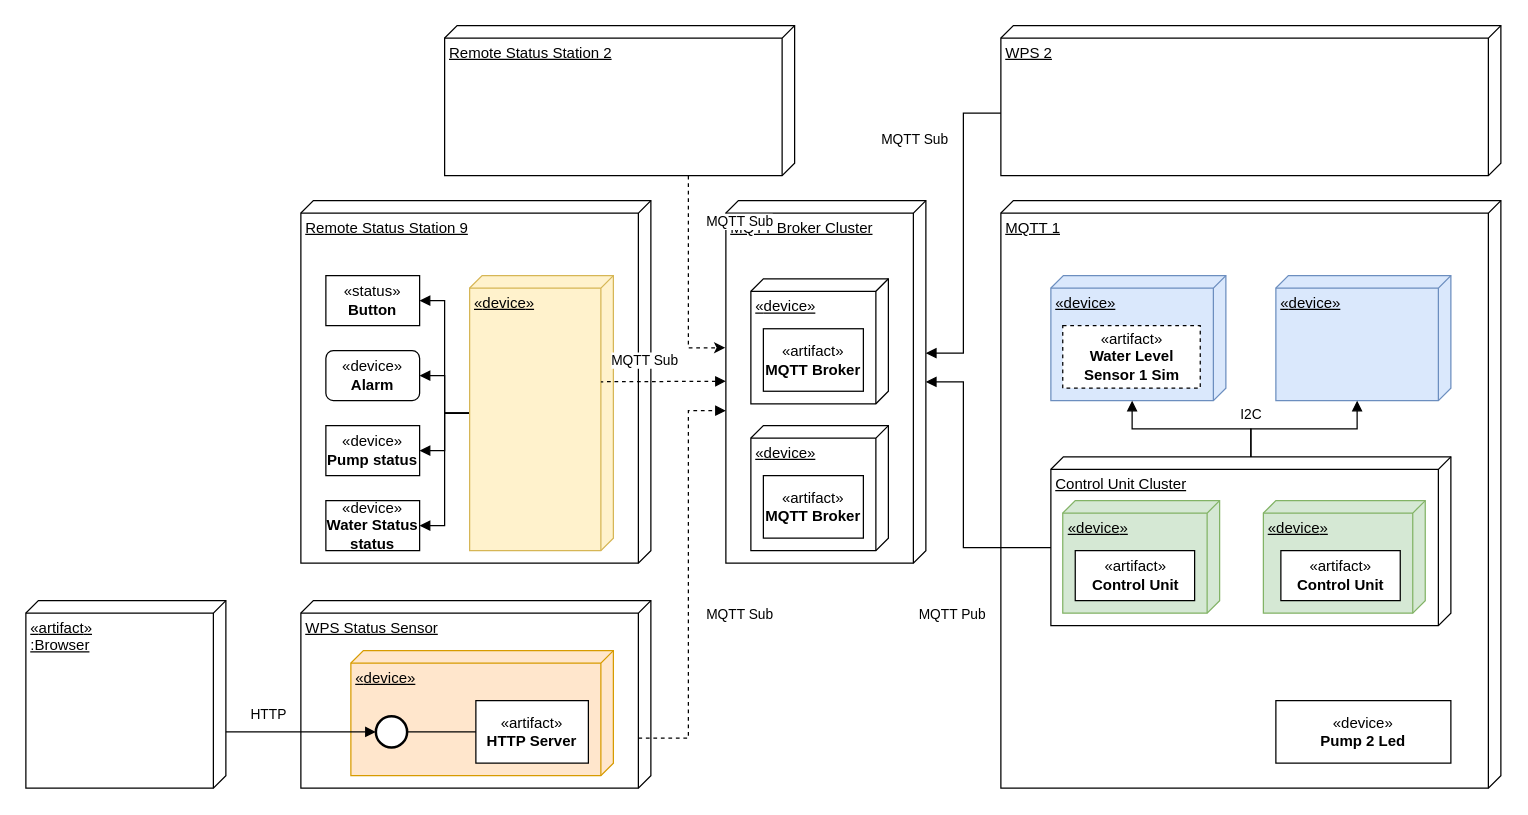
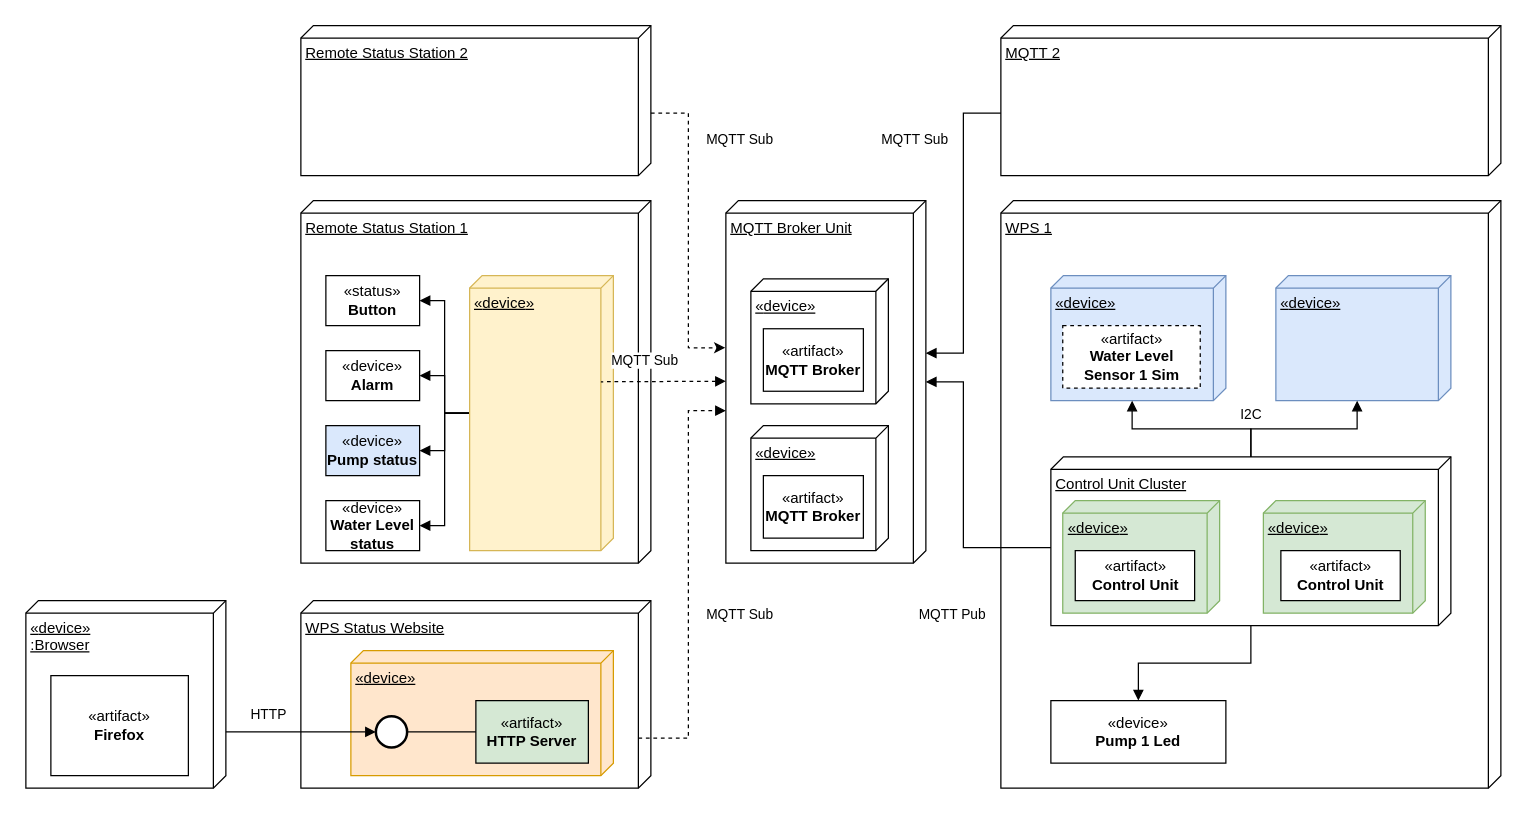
- <mxCell id="12" value="WPS 2" style="verticalAlign=top;align=left;spacingTop=8;spacingLeft=2;spacingRight=12;shape=cube;size=10;direction=south;fontStyle=4;html=1;whiteSpace=wrap;" parent="1" vertex="1"><mxGeometry x="800" y="20" width="400" height="120" as="geometry" /></mxCell>
+ <mxCell id="12" value="MQTT 2" style="verticalAlign=top;align=left;spacingTop=8;spacingLeft=2;spacingRight=12;shape=cube;size=10;direction=south;fontStyle=4;html=1;whiteSpace=wrap;" parent="1" vertex="1"><mxGeometry x="800" y="20" width="400" height="120" as="geometry" /></mxCell>
- <mxCell id="25" value="Remote Status Station 2" style="verticalAlign=top;align=left;spacingTop=8;spacingLeft=2;spacingRight=12;shape=cube;size=10;direction=south;fontStyle=4;html=1;whiteSpace=wrap;" parent="1" vertex="1"><mxGeometry x="355" y="20" width="280" height="120" as="geometry" /></mxCell>
+ <mxCell id="25" value="Remote Status Station 2" style="verticalAlign=top;align=left;spacingTop=8;spacingLeft=2;spacingRight=12;shape=cube;size=10;direction=south;fontStyle=4;html=1;whiteSpace=wrap;" parent="1" vertex="1"><mxGeometry x="240" y="20" width="280" height="120" as="geometry" /></mxCell>
- <mxCell id="3" value="Remote Status Station 9" style="verticalAlign=top;align=left;spacingTop=8;spacingLeft=2;spacingRight=12;shape=cube;size=10;direction=south;fontStyle=4;html=1;whiteSpace=wrap;" parent="1" vertex="1"><mxGeometry x="240" y="160" width="280" height="290" as="geometry" /></mxCell>
+ <mxCell id="3" value="Remote Status Station 1" style="verticalAlign=top;align=left;spacingTop=8;spacingLeft=2;spacingRight=12;shape=cube;size=10;direction=south;fontStyle=4;html=1;whiteSpace=wrap;" parent="1" vertex="1"><mxGeometry x="240" y="160" width="280" height="290" as="geometry" /></mxCell>
- <mxCell id="2" value="MQTT Broker Cluster" style="verticalAlign=top;align=left;spacingTop=8;spacingLeft=2;spacingRight=12;shape=cube;size=10;direction=south;fontStyle=4;html=1;whiteSpace=wrap;" parent="1" vertex="1"><mxGeometry x="580" y="160" width="160" height="290" as="geometry" /></mxCell>
+ <mxCell id="2" value="MQTT Broker Unit" style="verticalAlign=top;align=left;spacingTop=8;spacingLeft=2;spacingRight=12;shape=cube;size=10;direction=south;fontStyle=4;html=1;whiteSpace=wrap;" parent="1" vertex="1"><mxGeometry x="580" y="160" width="160" height="290" as="geometry" /></mxCell>
- <mxCell id="4" value="MQTT 1" style="verticalAlign=top;align=left;spacingTop=8;spacingLeft=2;spacingRight=12;shape=cube;size=10;direction=south;fontStyle=4;html=1;whiteSpace=wrap;" parent="1" vertex="1"><mxGeometry x="800" y="160" width="400" height="470" as="geometry" /></mxCell>
+ <mxCell id="4" value="WPS 1" style="verticalAlign=top;align=left;spacingTop=8;spacingLeft=2;spacingRight=12;shape=cube;size=10;direction=south;fontStyle=4;html=1;whiteSpace=wrap;" parent="1" vertex="1"><mxGeometry x="800" y="160" width="400" height="470" as="geometry" /></mxCell>
- <mxCell id="23" value="«device»&lt;br&gt;&lt;b&gt;Alarm&lt;/b&gt;" style="html=1;whiteSpace=wrap;rounded=1;" parent="1" vertex="1"><mxGeometry x="260" y="280" width="75" height="40" as="geometry" /></mxCell>
+ <mxCell id="23" value="«device»&lt;br&gt;&lt;b&gt;Alarm&lt;/b&gt;" style="html=1;whiteSpace=wrap;" parent="1" vertex="1"><mxGeometry x="260" y="280" width="75" height="40" as="geometry" /></mxCell>
- <mxCell id="22" value="«device»&lt;br&gt;&lt;b&gt;Pump status&lt;/b&gt;" style="html=1;whiteSpace=wrap;" parent="1" vertex="1"><mxGeometry x="260" y="340" width="75" height="40" as="geometry" /></mxCell>
+ <mxCell id="22" value="«device»&lt;br&gt;&lt;b&gt;Pump status&lt;/b&gt;" style="html=1;whiteSpace=wrap;fillColor=#dae8fc;" parent="1" vertex="1"><mxGeometry x="260" y="340" width="75" height="40" as="geometry" /></mxCell>
- <mxCell id="21" value="«device»&lt;br&gt;&lt;b&gt;Water Status status&lt;/b&gt;" style="html=1;whiteSpace=wrap;" parent="1" vertex="1"><mxGeometry x="260" y="400" width="75" height="40" as="geometry" /></mxCell>
+ <mxCell id="21" value="«device»&lt;br&gt;&lt;b&gt;Water Level status&lt;/b&gt;" style="html=1;whiteSpace=wrap;" parent="1" vertex="1"><mxGeometry x="260" y="400" width="75" height="40" as="geometry" /></mxCell>
- <mxCell id="26" value="WPS Status Sensor" style="verticalAlign=top;align=left;spacingTop=8;spacingLeft=2;spacingRight=12;shape=cube;size=10;direction=south;fontStyle=4;html=1;whiteSpace=wrap;" parent="1" vertex="1"><mxGeometry x="240" y="480" width="280" height="150" as="geometry" /></mxCell>
+ <mxCell id="26" value="WPS Status Website" style="verticalAlign=top;align=left;spacingTop=8;spacingLeft=2;spacingRight=12;shape=cube;size=10;direction=south;fontStyle=4;html=1;whiteSpace=wrap;" parent="1" vertex="1"><mxGeometry x="240" y="480" width="280" height="150" as="geometry" /></mxCell>
- <mxCell id="29" value="«&lt;span style=&quot;border-color: var(--border-color); color: rgb(0, 0, 0); background-color: initial;&quot;&gt;artifact&lt;/span&gt;&lt;span style=&quot;color: rgb(0, 0, 0);&quot;&gt;»&lt;br&gt;:Browser&lt;br&gt;&lt;/span&gt;" style="verticalAlign=top;align=left;spacingTop=8;spacingLeft=2;spacingRight=12;shape=cube;size=10;direction=south;fontStyle=4;html=1;whiteSpace=wrap;" parent="1" vertex="1"><mxGeometry x="20" y="480" width="160" height="150" as="geometry" /></mxCell>
+ <mxCell id="29" value="«&lt;span style=&quot;border-color: var(--border-color); color: rgb(0, 0, 0); background-color: initial;&quot;&gt;device&lt;/span&gt;&lt;span style=&quot;color: rgb(0, 0, 0);&quot;&gt;»&lt;br&gt;:Browser&lt;br&gt;&lt;/span&gt;" style="verticalAlign=top;align=left;spacingTop=8;spacingLeft=2;spacingRight=12;shape=cube;size=10;direction=south;fontStyle=4;html=1;whiteSpace=wrap;" parent="1" vertex="1"><mxGeometry x="20" y="480" width="160" height="150" as="geometry" /></mxCell>
+ <mxCell id="5" style="edgeStyle=orthogonalEdgeStyle;rounded=0;orthogonalLoop=1;jettySize=auto;html=1;endArrow=block;endFill=1;" parent="1" source="6" target="10" edge="1"><mxGeometry relative="1" as="geometry" /></mxCell>
+ <mxCell id="30" value="«artifact»&lt;br&gt;&lt;b&gt;Firefox&lt;/b&gt;" style="html=1;whiteSpace=wrap;" parent="1" vertex="1"><mxGeometry x="40" y="540" width="110" height="80" as="geometry" /></mxCell>
- <mxCell id="28" value="«artifact»&lt;br&gt;&lt;b&gt;HTTP Server&lt;/b&gt;" style="html=1;whiteSpace=wrap;" parent="1" vertex="1"><mxGeometry x="380" y="560" width="90" height="50" as="geometry" /></mxCell>
+ <mxCell id="28" value="«artifact»&lt;br&gt;&lt;b&gt;HTTP Server&lt;/b&gt;" style="html=1;whiteSpace=wrap;fillColor=#d5e8d4;" parent="1" vertex="1"><mxGeometry x="380" y="560" width="90" height="50" as="geometry" /></mxCell>
+ <mxCell id="10" value="«device»&lt;br&gt;&lt;b&gt;Pump 1 Led&lt;/b&gt;" style="html=1;whiteSpace=wrap;" parent="1" vertex="1"><mxGeometry x="840" y="560" width="140" height="50" as="geometry" /></mxCell>
- <mxCell id="11" value="«device»&lt;br&gt;&lt;b&gt;Pump 2 Led&lt;/b&gt;" style="html=1;whiteSpace=wrap;" parent="1" vertex="1"><mxGeometry x="1020" y="560" width="140" height="50" as="geometry" /></mxCell>
